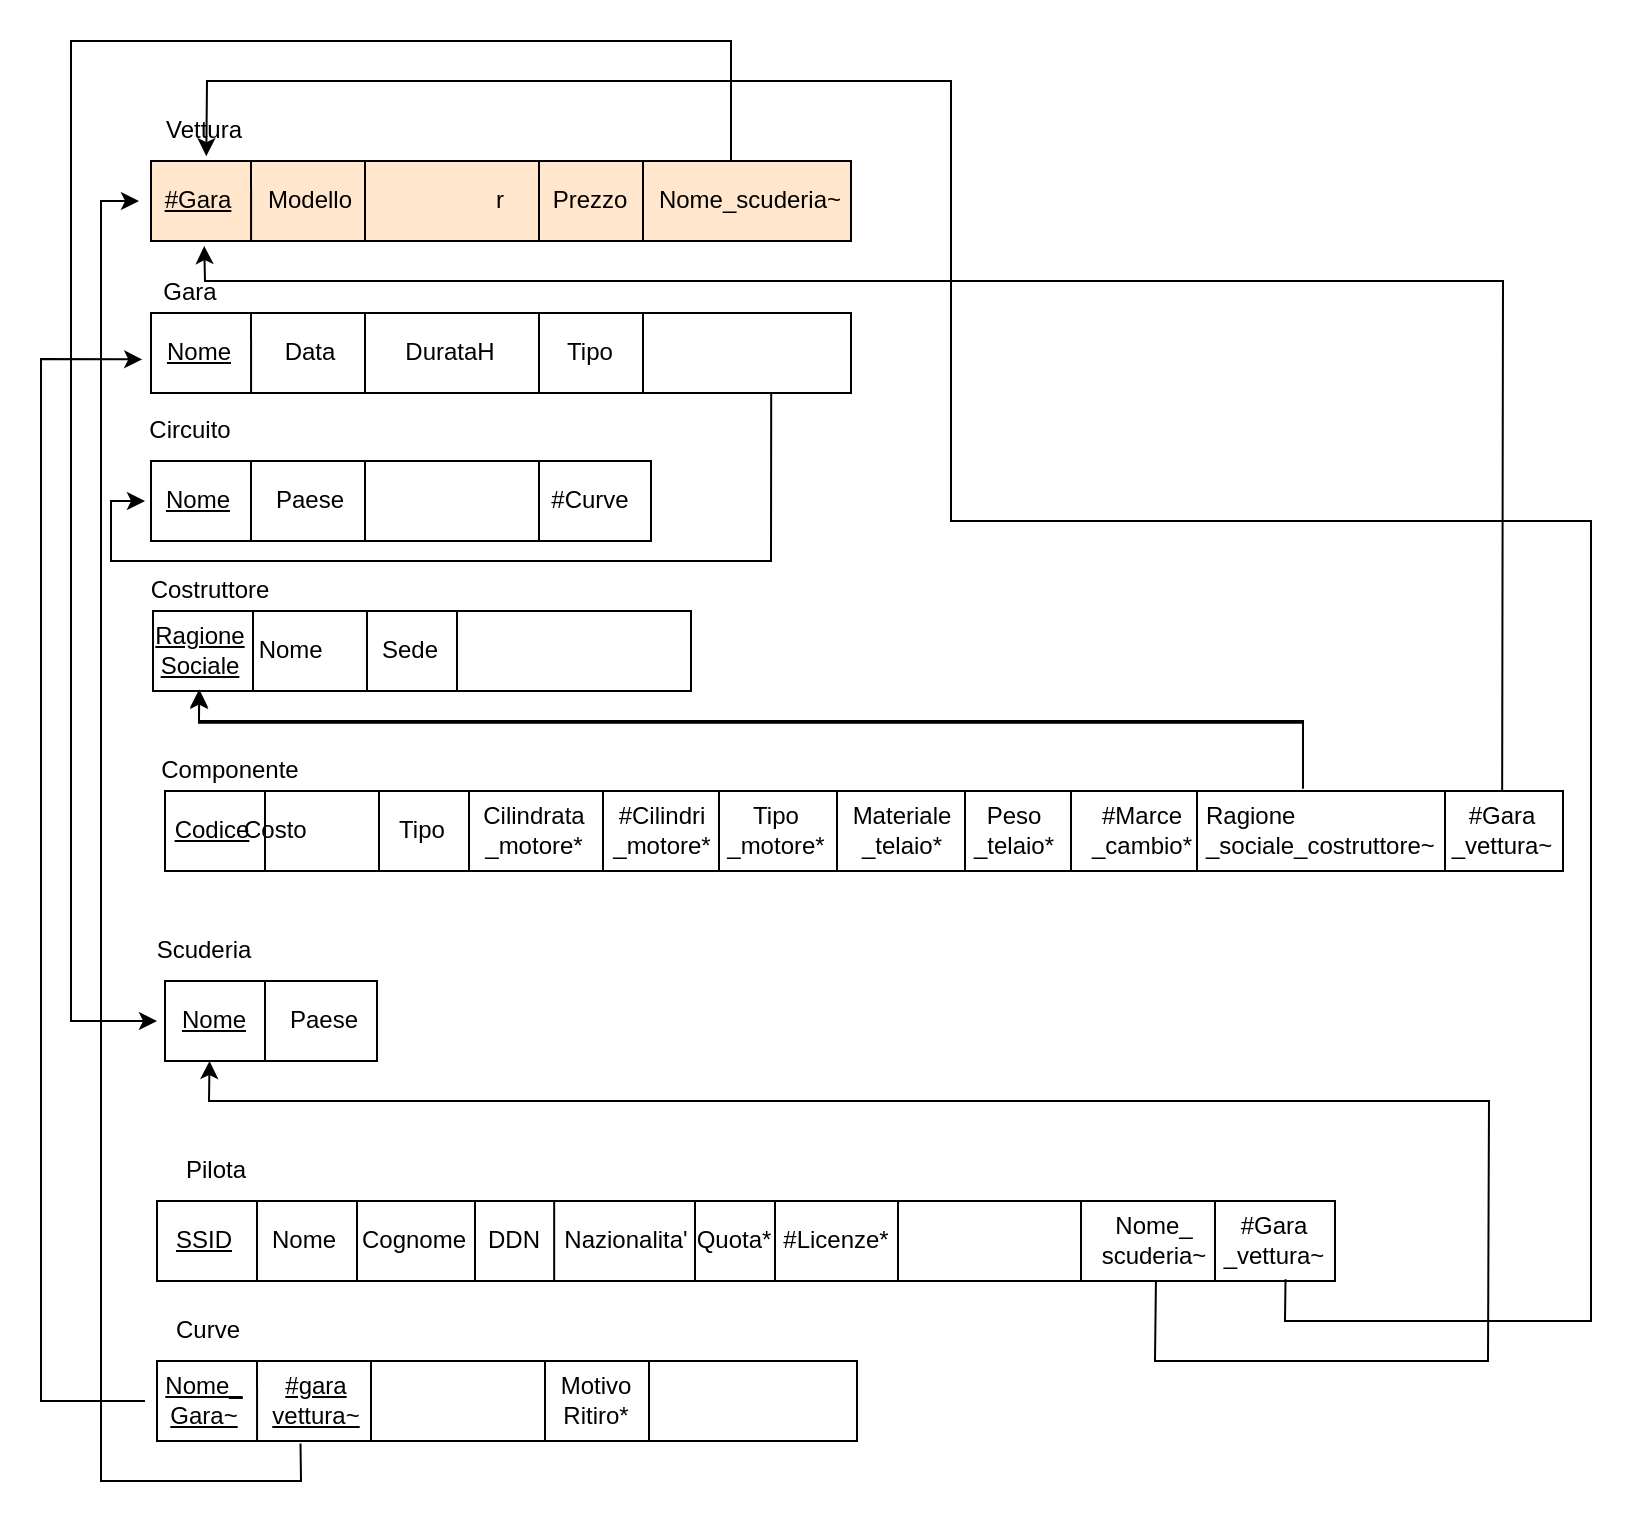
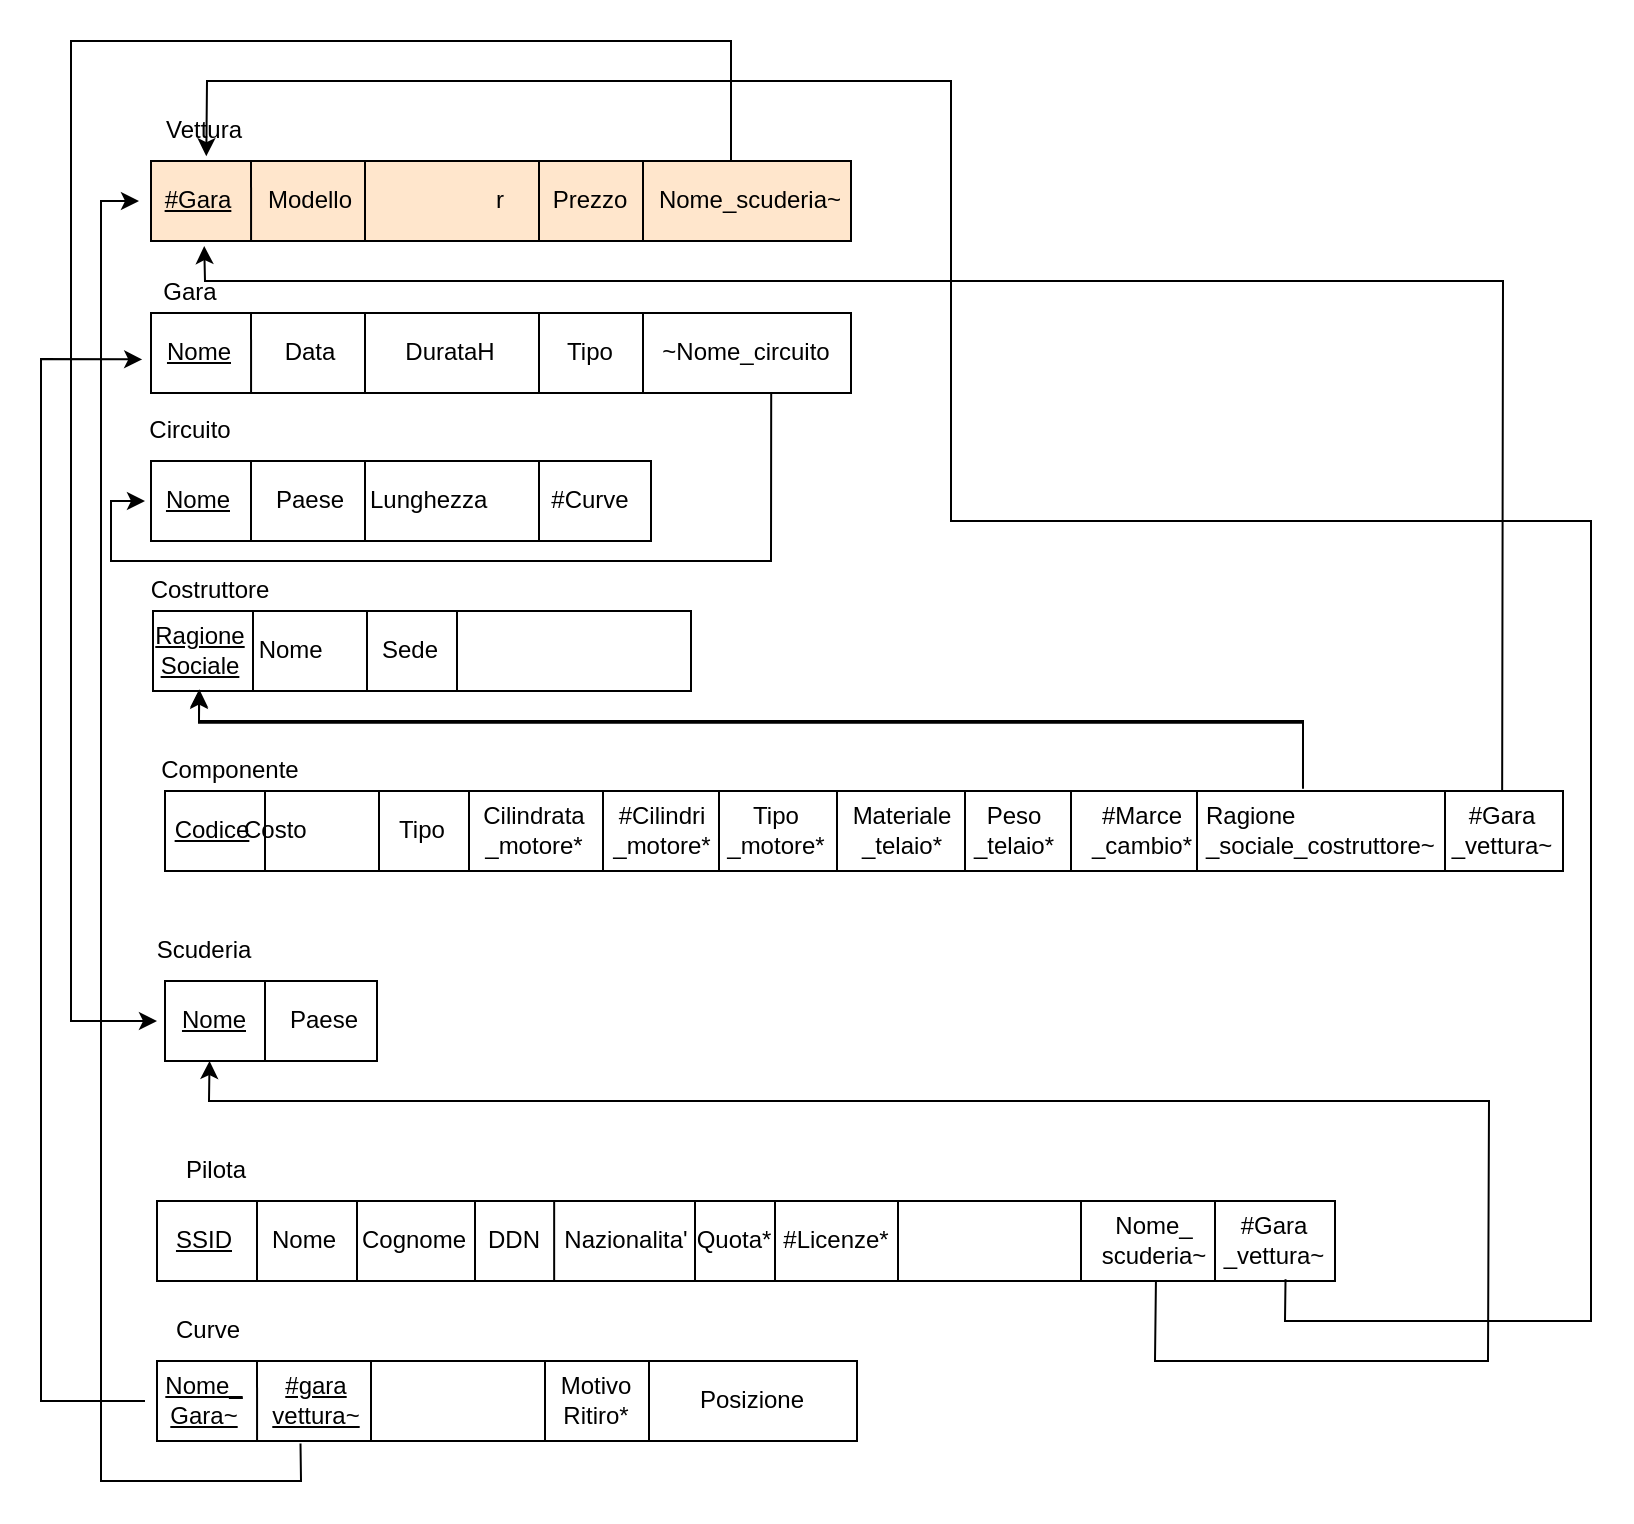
+ <mxCell id="18" value="~Nome_circuito" style="text;html=1;strokeColor=none;fillColor=none;align=center;verticalAlign=middle;whiteSpace=wrap;rounded=0;" vertex="1" parent="1"><mxGeometry x="337.5" y="161" width="70" height="30" as="geometry" /></mxCell>
+ <mxCell id="26" value="Lunghezza&lt;span style=&quot;white-space: pre;&quot;&gt;&#09;&lt;/span&gt;" style="text;html=1;strokeColor=none;fillColor=none;align=center;verticalAlign=middle;whiteSpace=wrap;rounded=0;" vertex="1" parent="1"><mxGeometry x="195" y="235" width="60" height="30" as="geometry" /></mxCell>
+ <mxCell id="100" value="Posizione" style="text;html=1;strokeColor=none;fillColor=none;align=center;verticalAlign=middle;whiteSpace=wrap;rounded=0;" vertex="1" parent="1"><mxGeometry x="340.5" y="685" width="70" height="30" as="geometry" /></mxCell>
